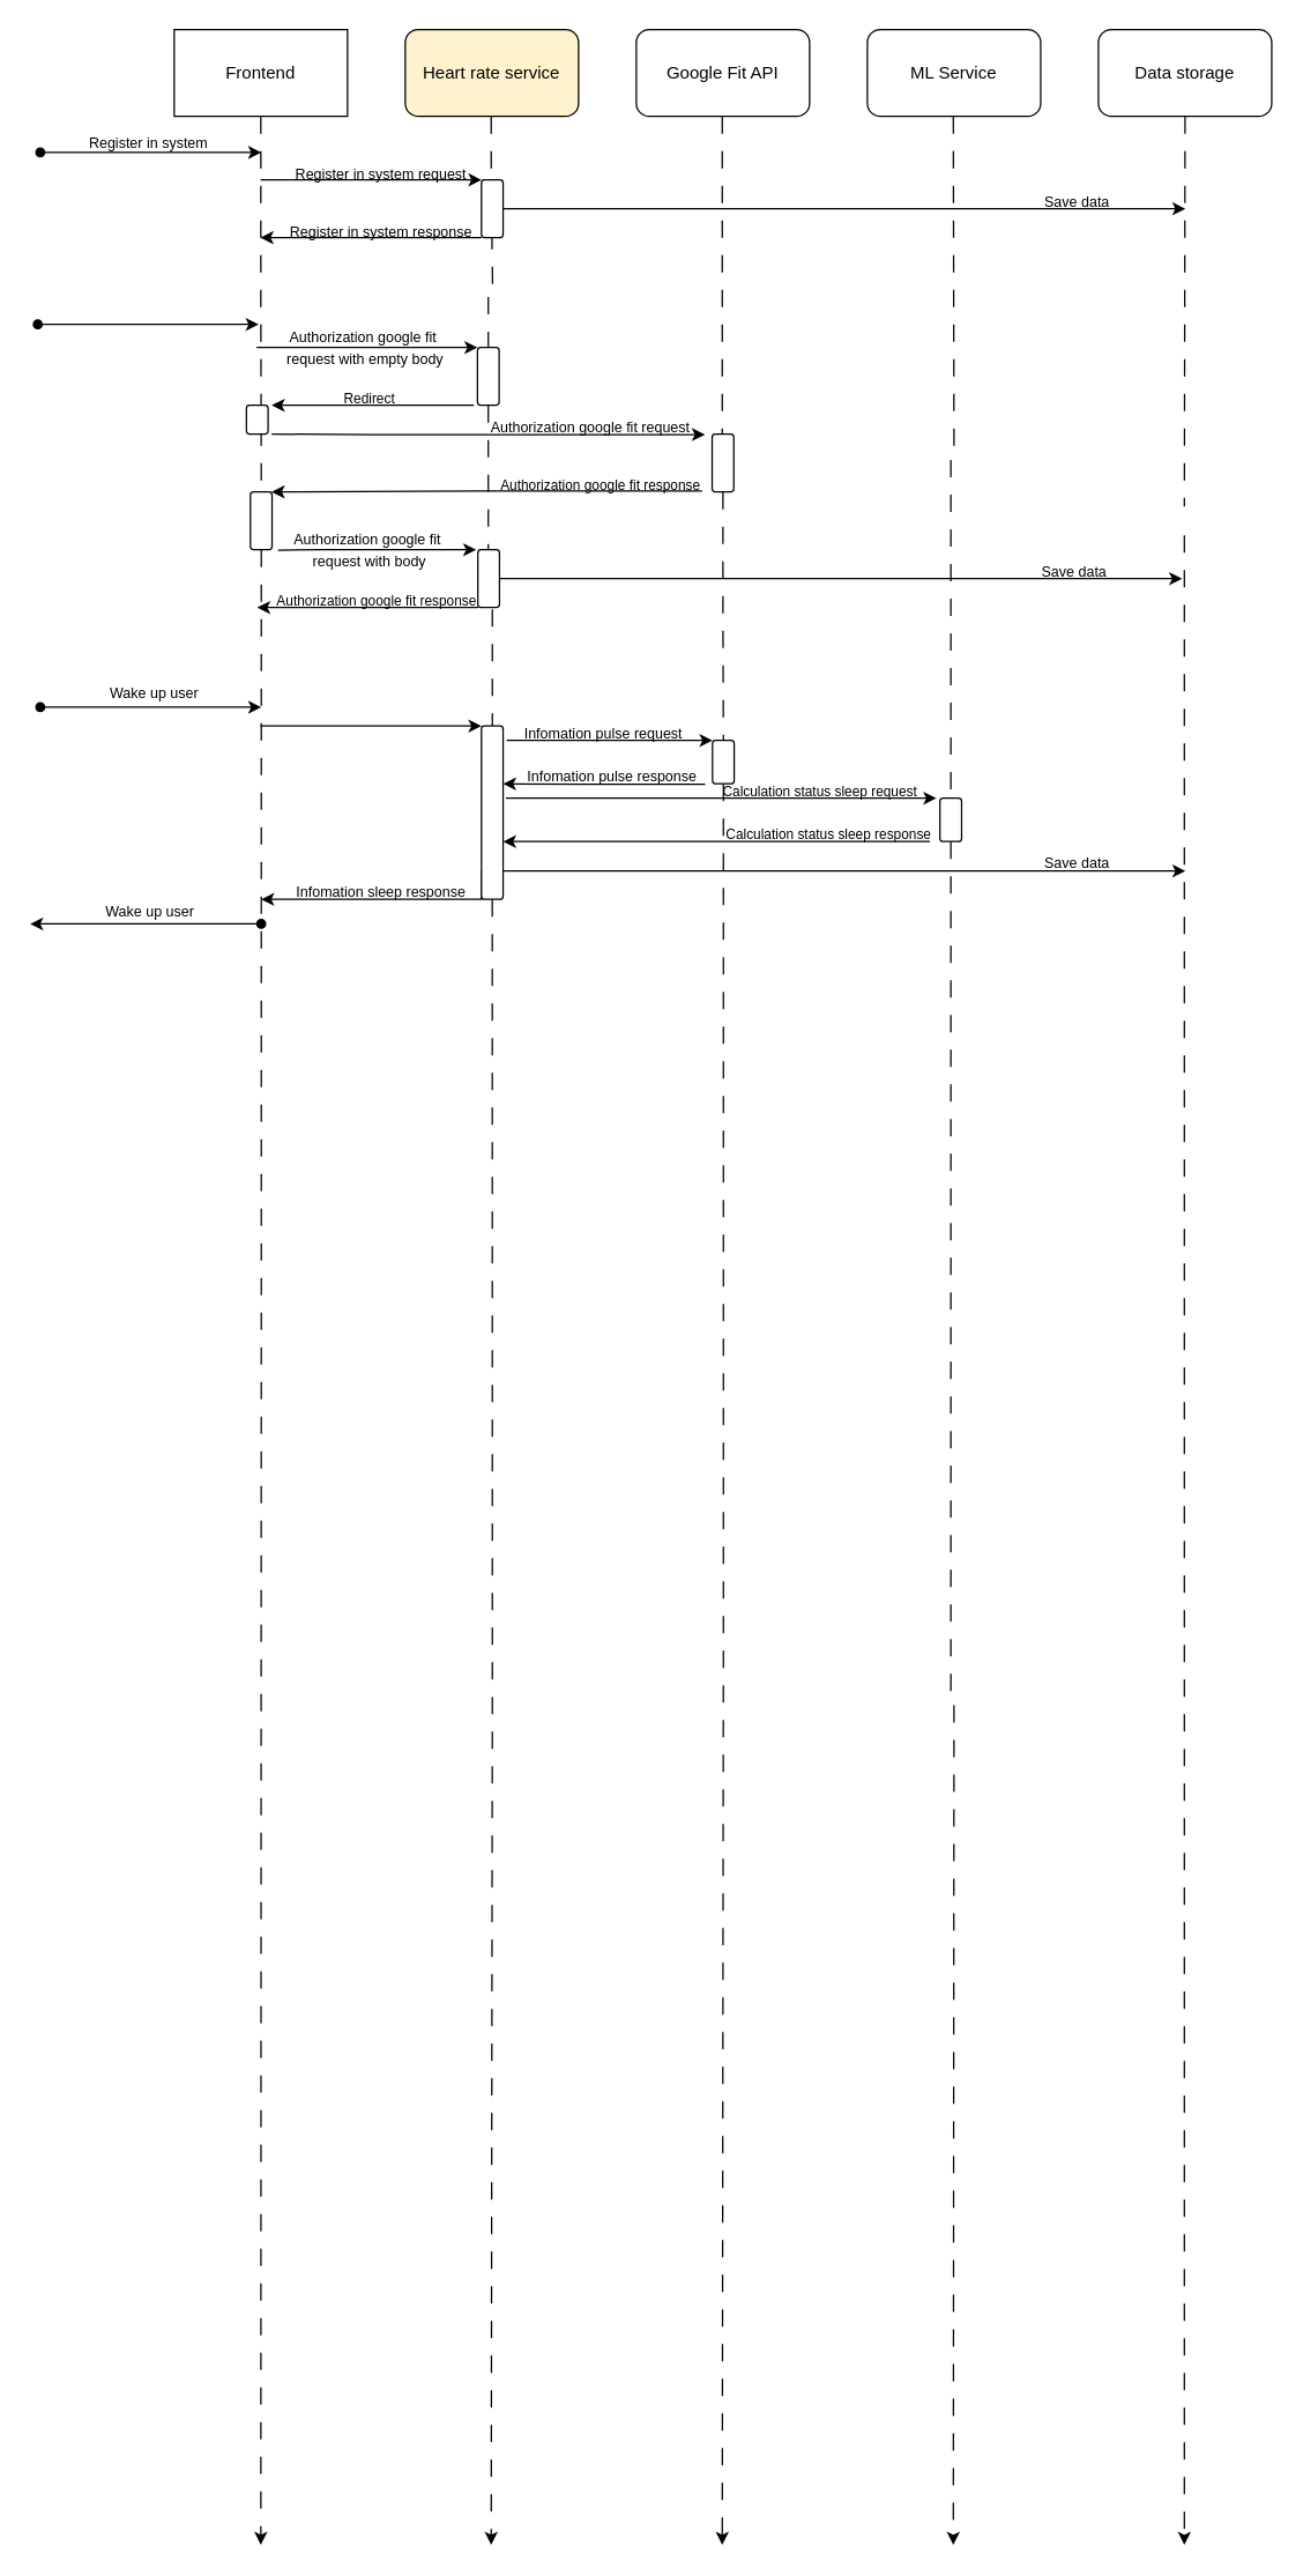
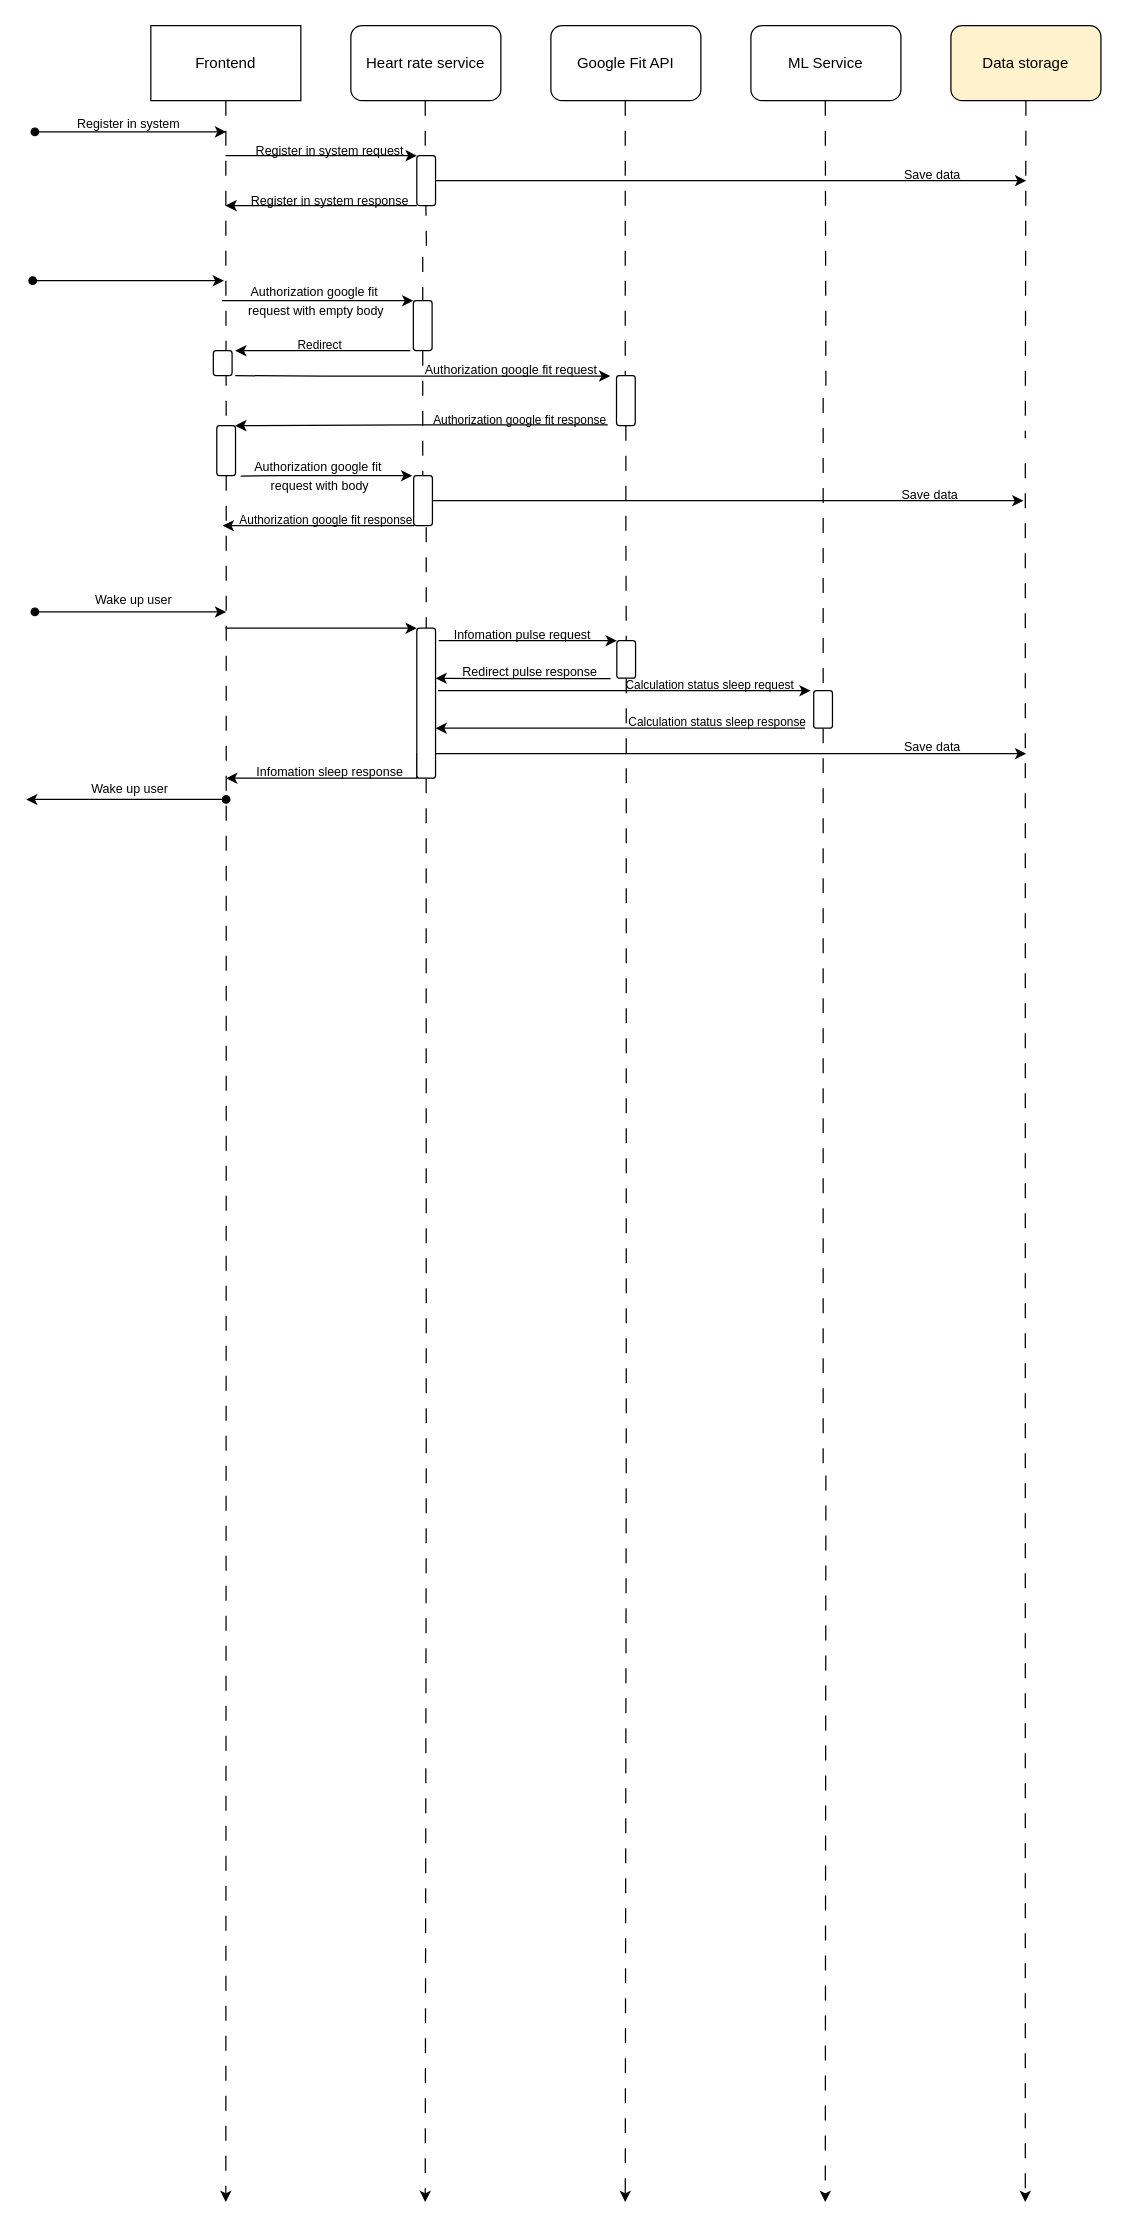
- <mxCell id="4" value="Heart rate service" style="rounded=1;whiteSpace=wrap;html=1;fillColor=#fff2cc;" parent="1" vertex="1"><mxGeometry x="280" y="20" width="120" height="60" as="geometry" /></mxCell>
+ <mxCell id="4" value="Heart rate service" style="rounded=1;whiteSpace=wrap;html=1;" parent="1" vertex="1"><mxGeometry x="280" y="20" width="120" height="60" as="geometry" /></mxCell>
- <mxCell id="7" value="Data storage" style="rounded=1;whiteSpace=wrap;html=1;" parent="1" vertex="1"><mxGeometry x="760" y="20" width="120" height="60" as="geometry" /></mxCell>
+ <mxCell id="7" value="Data storage" style="rounded=1;whiteSpace=wrap;html=1;fillColor=#fff2cc;" parent="1" vertex="1"><mxGeometry x="760" y="20" width="120" height="60" as="geometry" /></mxCell>
- <mxCell id="60" value="&lt;font style=&quot;font-size: 10px;&quot;&gt;Infomation pulse response&lt;/font&gt;" style="text;html=1;align=center;verticalAlign=middle;resizable=0;points=[];autosize=1;strokeColor=none;fillColor=none;" parent="1" vertex="1"><mxGeometry x="352.5" y="522" width="140" height="30" as="geometry" /></mxCell>
+ <mxCell id="60" value="&lt;font style=&quot;font-size: 10px;&quot;&gt;Redirect pulse response&lt;/font&gt;" style="text;html=1;align=center;verticalAlign=middle;resizable=0;points=[];autosize=1;strokeColor=none;fillColor=none;" parent="1" vertex="1"><mxGeometry x="352.5" y="522" width="140" height="30" as="geometry" /></mxCell>
